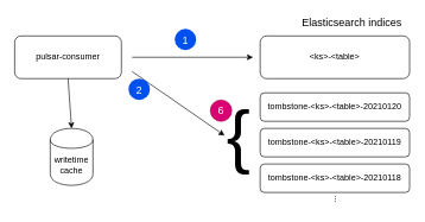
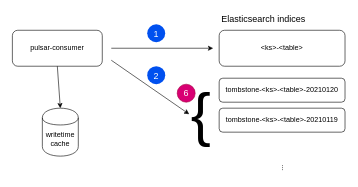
- <mxCell id="13" value="Elasticsearch indices" style="text;html=1;strokeColor=none;fillColor=none;align=center;verticalAlign=middle;whiteSpace=wrap;rounded=0;fontSize=15;" vertex="1" parent="1"><mxGeometry x="409" y="20" width="170" height="20" as="geometry" /></mxCell>
+ <mxCell id="13" value="Elasticsearch indices" style="text;html=1;strokeColor=none;fillColor=none;align=center;verticalAlign=middle;whiteSpace=wrap;rounded=0;fontSize=15;" vertex="1" parent="1"><mxGeometry x="354" y="20" width="170" height="20" as="geometry" /></mxCell>
- <mxCell id="14" value="2" style="ellipse;whiteSpace=wrap;html=1;fontSize=15;fillColor=#0050ef;strokeColor=none;fontColor=#ffffff;" vertex="1" parent="1"><mxGeometry x="180" y="110" width="30" height="30" as="geometry" /></mxCell>
+ <mxCell id="14" value="2" style="ellipse;whiteSpace=wrap;html=1;fontSize=15;fillColor=#0050ef;strokeColor=none;fontColor=#ffffff;" vertex="1" parent="1"><mxGeometry x="245" y="110" width="30" height="30" as="geometry" /></mxCell>
- <mxCell id="5" value="tombstone-&amp;lt;ks&amp;gt;-&amp;lt;table&amp;gt;-20210118" style="rounded=1;whiteSpace=wrap;html=1;" vertex="1" parent="1"><mxGeometry x="365" y="230" width="210" height="40" as="geometry" /></mxCell>
